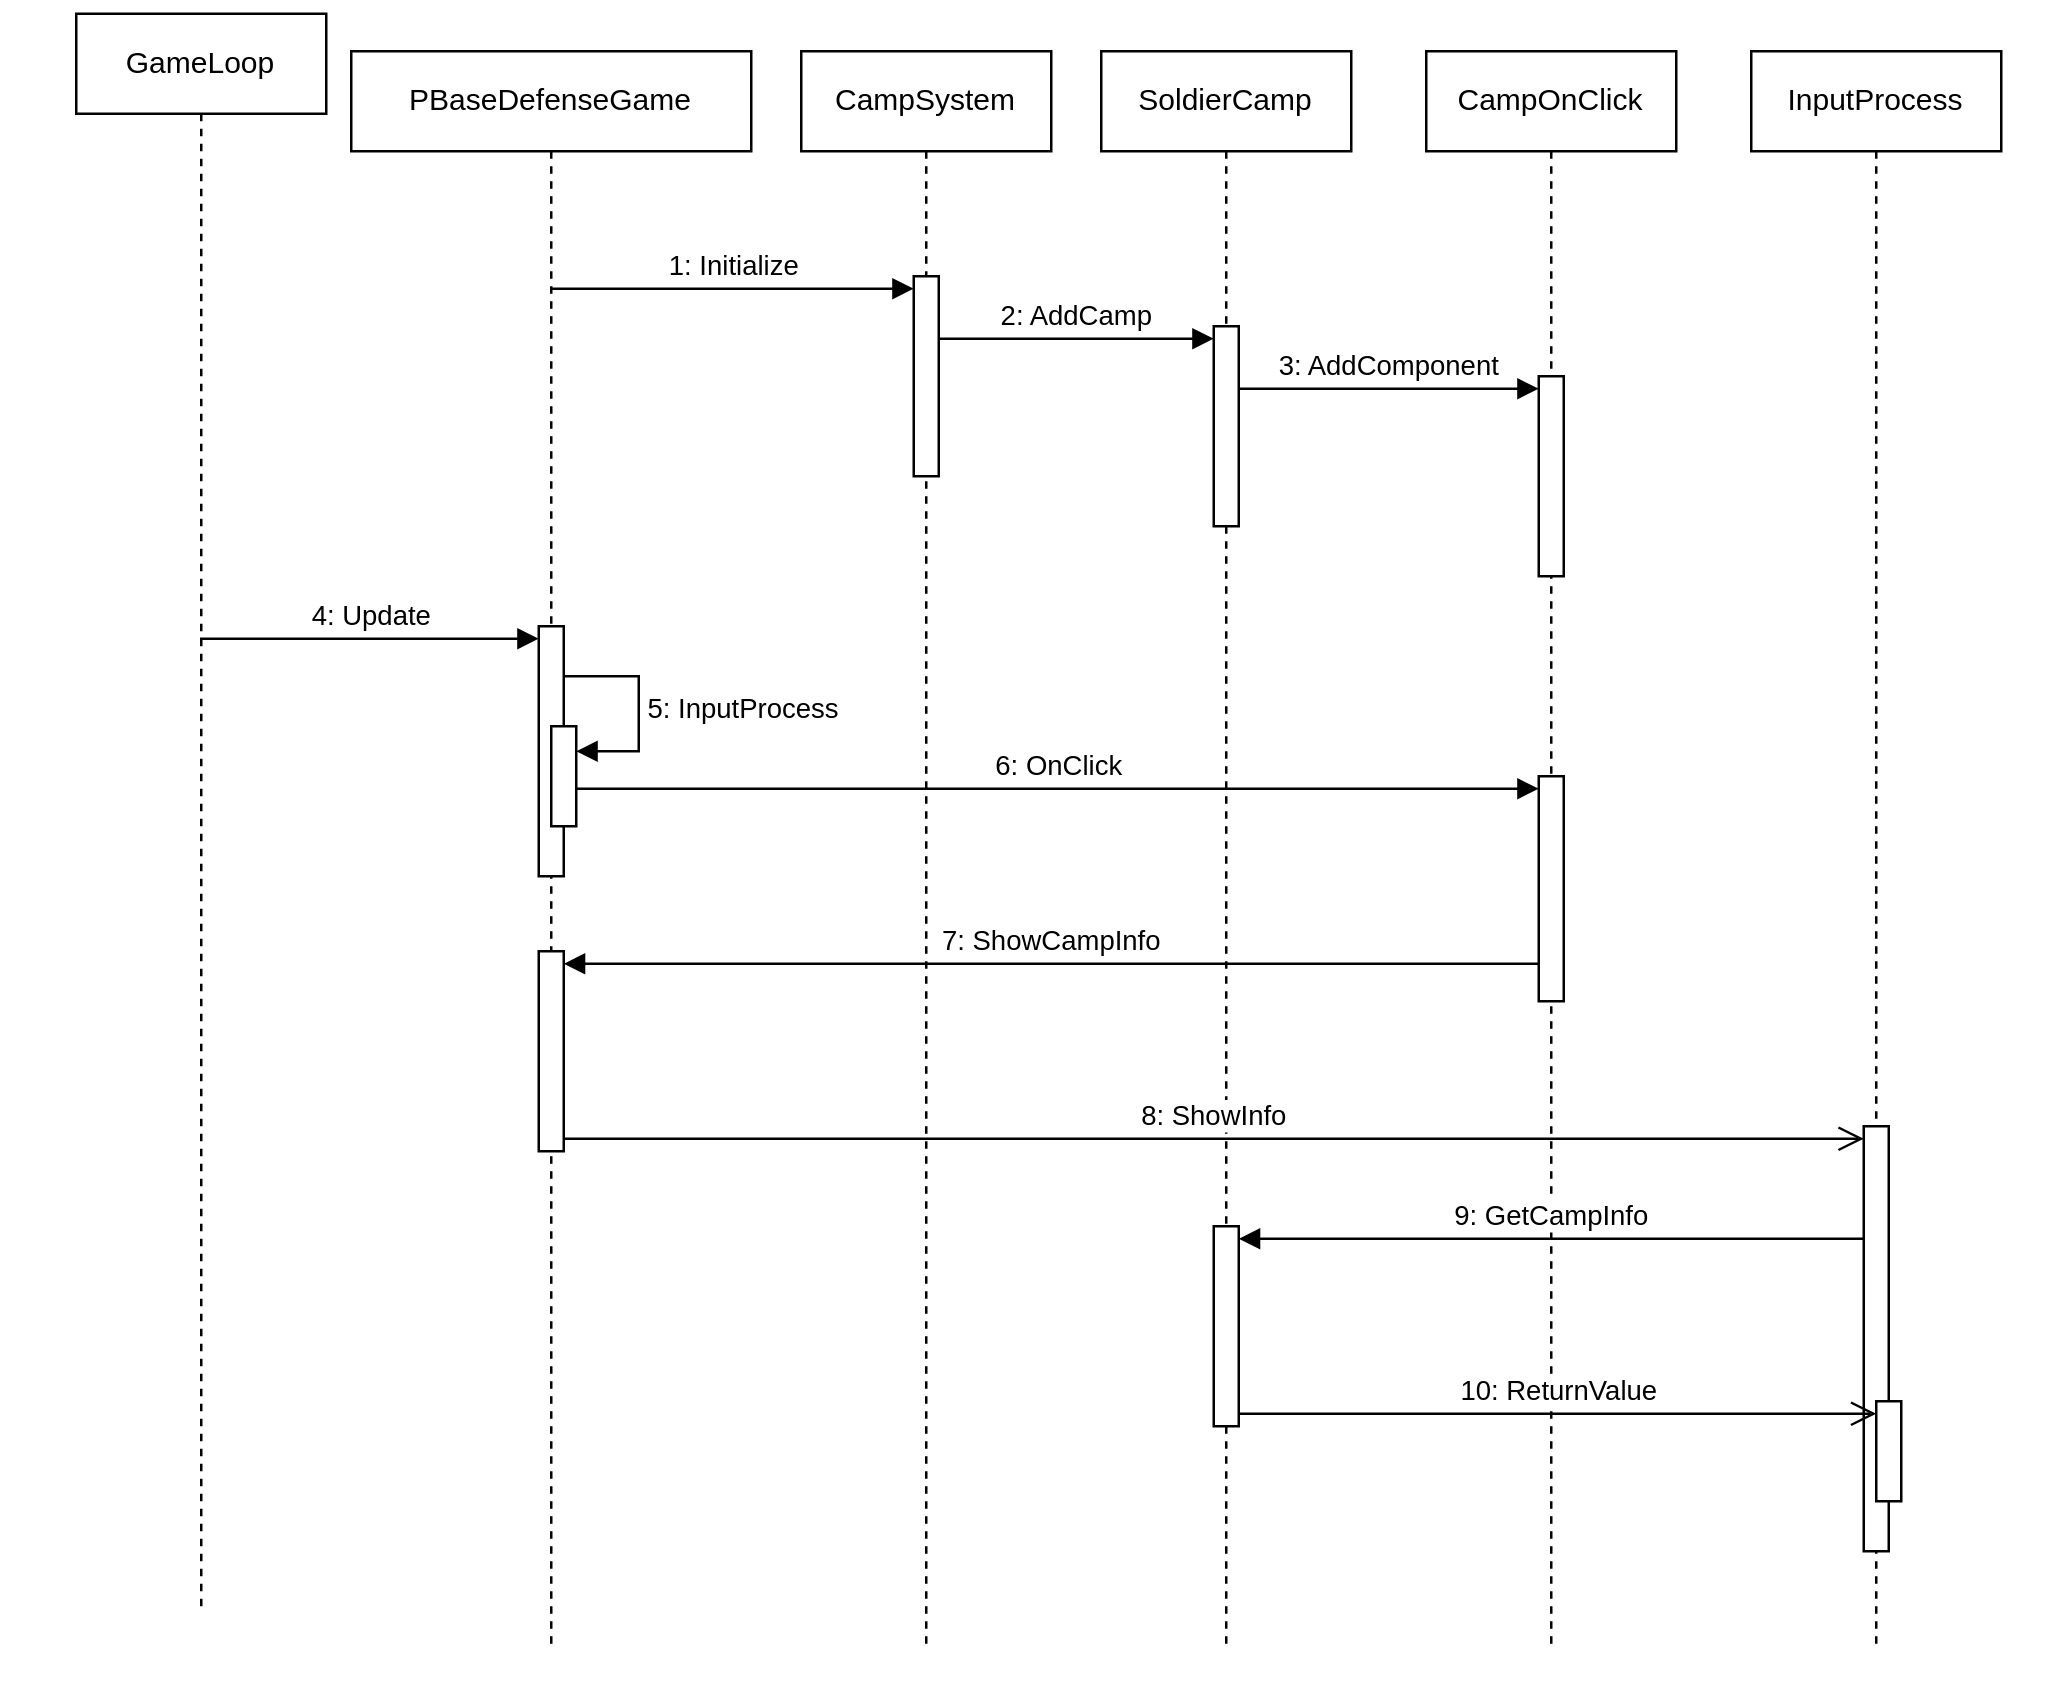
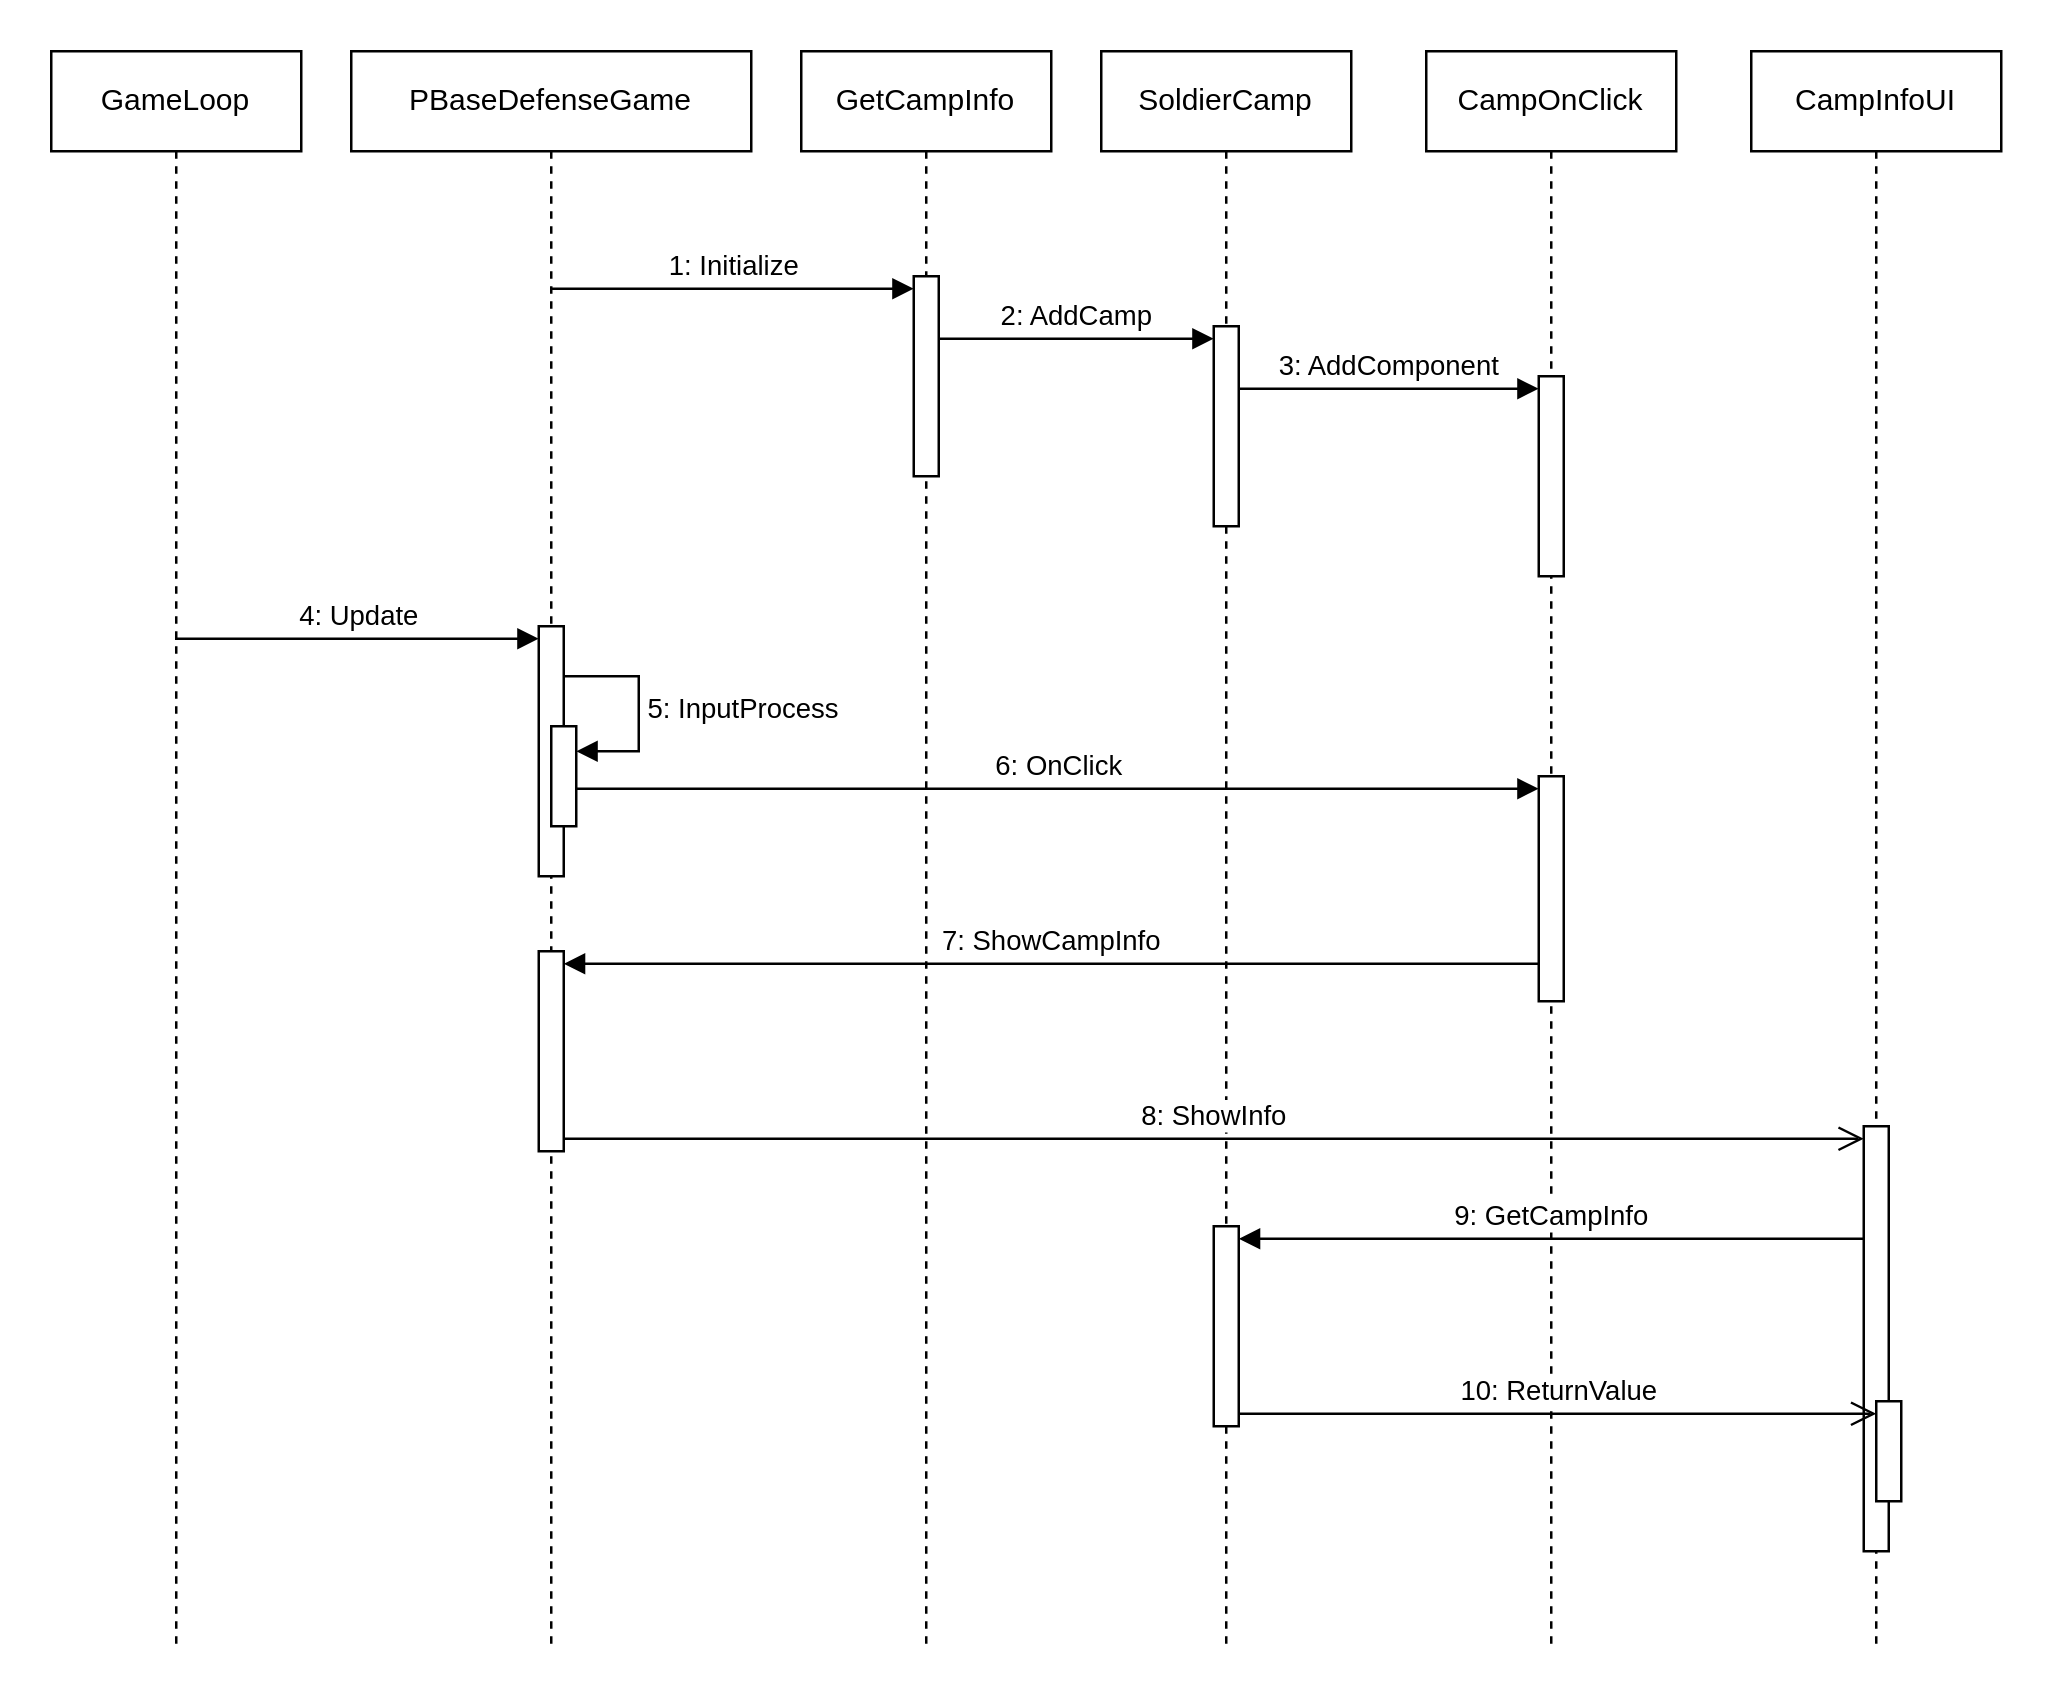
- <mxCell id="8" value="CampSystem" style="shape=umlLifeline;perimeter=lifelinePerimeter;whiteSpace=wrap;html=1;container=1;dropTarget=0;collapsible=0;recursiveResize=0;outlineConnect=0;portConstraint=eastwest;newEdgeStyle={&quot;curved&quot;:0,&quot;rounded&quot;:0};" vertex="1" parent="1"><mxGeometry x="320" y="20" width="100" height="640" as="geometry" /></mxCell>
+ <mxCell id="8" value="GetCampInfo" style="shape=umlLifeline;perimeter=lifelinePerimeter;whiteSpace=wrap;html=1;container=1;dropTarget=0;collapsible=0;recursiveResize=0;outlineConnect=0;portConstraint=eastwest;newEdgeStyle={&quot;curved&quot;:0,&quot;rounded&quot;:0};" vertex="1" parent="1"><mxGeometry x="320" y="20" width="100" height="640" as="geometry" /></mxCell>
- <mxCell id="16" value="InputProcess" style="shape=umlLifeline;perimeter=lifelinePerimeter;whiteSpace=wrap;html=1;container=1;dropTarget=0;collapsible=0;recursiveResize=0;outlineConnect=0;portConstraint=eastwest;newEdgeStyle={&quot;curved&quot;:0,&quot;rounded&quot;:0};" vertex="1" parent="1"><mxGeometry x="700" y="20" width="100" height="640" as="geometry" /></mxCell>
+ <mxCell id="16" value="CampInfoUI" style="shape=umlLifeline;perimeter=lifelinePerimeter;whiteSpace=wrap;html=1;container=1;dropTarget=0;collapsible=0;recursiveResize=0;outlineConnect=0;portConstraint=eastwest;newEdgeStyle={&quot;curved&quot;:0,&quot;rounded&quot;:0};" vertex="1" parent="1"><mxGeometry x="700" y="20" width="100" height="640" as="geometry" /></mxCell>
- <mxCell id="2" value="GameLoop" style="shape=umlLifeline;perimeter=lifelinePerimeter;whiteSpace=wrap;html=1;container=1;dropTarget=0;collapsible=0;recursiveResize=0;outlineConnect=0;portConstraint=eastwest;newEdgeStyle={&quot;curved&quot;:0,&quot;rounded&quot;:0};" vertex="1" parent="1"><mxGeometry x="30" y="5" width="100" height="640" as="geometry" /></mxCell>
+ <mxCell id="2" value="GameLoop" style="shape=umlLifeline;perimeter=lifelinePerimeter;whiteSpace=wrap;html=1;container=1;dropTarget=0;collapsible=0;recursiveResize=0;outlineConnect=0;portConstraint=eastwest;newEdgeStyle={&quot;curved&quot;:0,&quot;rounded&quot;:0};" vertex="1" parent="1"><mxGeometry y="20" width="100" height="640" as="geometry" x="20" /></mxCell>
